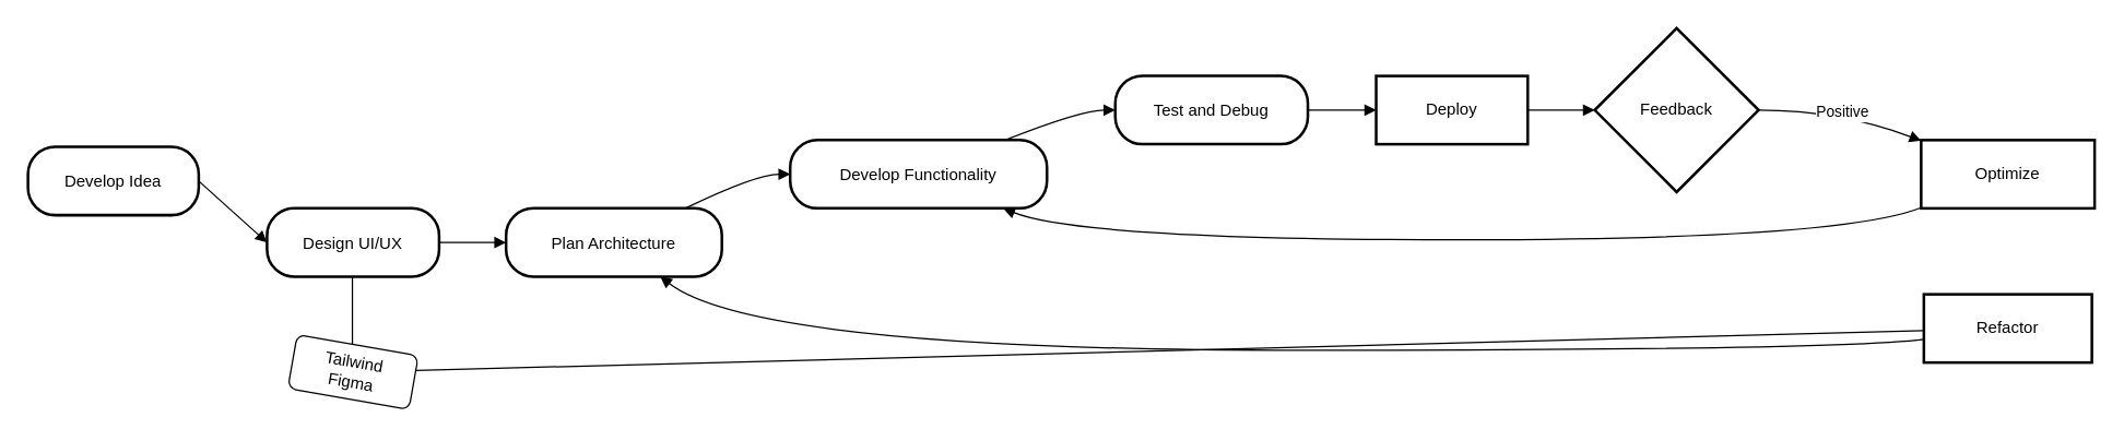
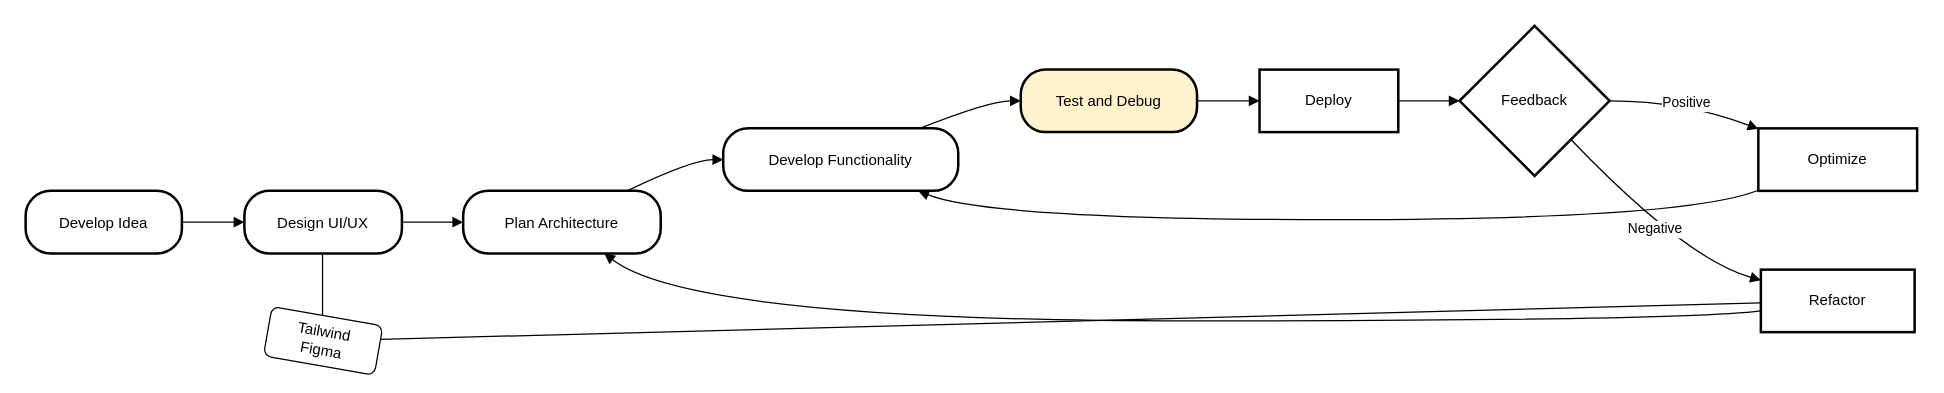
- <mxCell id="6" value="Test and Debug" style="rounded=1;arcSize=40;strokeWidth=2" parent="1" vertex="1"><mxGeometry x="816" y="55" width="141" height="50" as="geometry" /></mxCell>
+ <mxCell id="6" value="Test and Debug" style="rounded=1;arcSize=40;strokeWidth=2;fillColor=#fff2cc;" parent="1" vertex="1"><mxGeometry x="816" y="55" width="141" height="50" as="geometry" /></mxCell>
- <mxCell id="2" value="Develop Idea" style="rounded=1;arcSize=40;strokeWidth=2" parent="1" vertex="1"><mxGeometry x="20" y="107" width="125" height="50" as="geometry" /></mxCell>
+ <mxCell id="2" value="Develop Idea" style="rounded=1;arcSize=40;strokeWidth=2" parent="1" vertex="1"><mxGeometry x="20" y="152" width="125" height="50" as="geometry" /></mxCell>
+ <mxCell id="18" value="Negative" style="curved=1;startArrow=none;endArrow=block;exitX=0.97;exitY=1;entryX=0;entryY=0.17;" parent="1" source="8" target="10" edge="1"><mxGeometry relative="1" as="geometry"><Array as="points"><mxPoint x="1347" y="206" /></Array></mxGeometry></mxCell>
